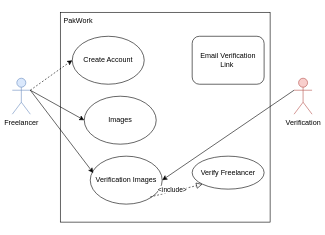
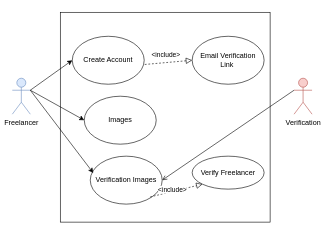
- <mxCell id="4" value="PakWork" style="text;html=1;strokeColor=none;fillColor=none;align=center;verticalAlign=middle;whiteSpace=wrap;rounded=0;" parent="1" vertex="1"><mxGeometry x="100" y="20" width="60" height="30" as="geometry" /></mxCell>
- <mxCell id="16" value="Email Verification&lt;br&gt;Link&amp;nbsp;" style="whiteSpace=wrap;html=1;fillColor=none;rounded=1;" parent="1" vertex="1"><mxGeometry x="320" y="60" width="120" height="80" as="geometry" /></mxCell>
+ <mxCell id="16" value="Email Verification&lt;br&gt;Link&amp;nbsp;" style="ellipse;whiteSpace=wrap;html=1;fillColor=none;" parent="1" vertex="1"><mxGeometry x="320" y="60" width="120" height="80" as="geometry" /></mxCell>
+ <mxCell id="17" value="" style="endArrow=block;startArrow=none;endFill=0;startFill=0;endSize=8;html=1;verticalAlign=bottom;dashed=1;labelBackgroundColor=none;rounded=0;entryX=0;entryY=0.5;entryDx=0;entryDy=0;exitX=1.008;exitY=0.588;exitDx=0;exitDy=0;exitPerimeter=0;" parent="1" source="6" target="16" edge="1"><mxGeometry width="160" relative="1" as="geometry"><mxPoint x="270" y="290" as="sourcePoint" /><mxPoint x="347.574" y="348.284" as="targetPoint" /></mxGeometry></mxCell>
+ <mxCell id="18" value="&amp;lt;include&amp;gt;" style="edgeLabel;html=1;align=center;verticalAlign=middle;resizable=0;points=[];" parent="17" vertex="1" connectable="0"><mxGeometry x="-0.15" y="3" relative="1" as="geometry"><mxPoint x="1" y="-11" as="offset" /></mxGeometry></mxCell>
- <mxCell id="9" value="" style="endArrow=classic;html=1;rounded=0;exitX=1;exitY=0.333;exitDx=0;exitDy=0;exitPerimeter=0;entryX=0;entryY=0.5;entryDx=0;entryDy=0;dashed=1;" parent="1" source="2" target="6" edge="1"><mxGeometry width="50" height="50" relative="1" as="geometry"><mxPoint x="400" y="280" as="sourcePoint" /><mxPoint x="450" y="230" as="targetPoint" /></mxGeometry></mxCell>
+ <mxCell id="9" value="" style="endArrow=classic;html=1;rounded=0;exitX=1;exitY=0.333;exitDx=0;exitDy=0;exitPerimeter=0;entryX=0;entryY=0.5;entryDx=0;entryDy=0;" parent="1" source="2" target="6" edge="1"><mxGeometry width="50" height="50" relative="1" as="geometry"><mxPoint x="400" y="280" as="sourcePoint" /><mxPoint x="450" y="230" as="targetPoint" /></mxGeometry></mxCell>
- <mxCell id="13" value="" style="endArrow=classic;html=1;rounded=0;entryX=1;entryY=0.5;entryDx=0;entryDy=0;exitX=0;exitY=0.333;exitDx=0;exitDy=0;exitPerimeter=0;" parent="1" source="5" target="8" edge="1"><mxGeometry width="50" height="50" relative="1" as="geometry"><mxPoint x="440" y="200" as="sourcePoint" /><mxPoint x="490" y="150" as="targetPoint" /></mxGeometry></mxCell>
+ <mxCell id="13" value="" style="endArrow=open;html=1;rounded=0;entryX=1;entryY=0.5;entryDx=0;entryDy=0;exitX=0;exitY=0.333;exitDx=0;exitDy=0;exitPerimeter=0;" parent="1" source="5" target="8" edge="1"><mxGeometry width="50" height="50" relative="1" as="geometry"><mxPoint x="440" y="200" as="sourcePoint" /><mxPoint x="490" y="150" as="targetPoint" /></mxGeometry></mxCell>
